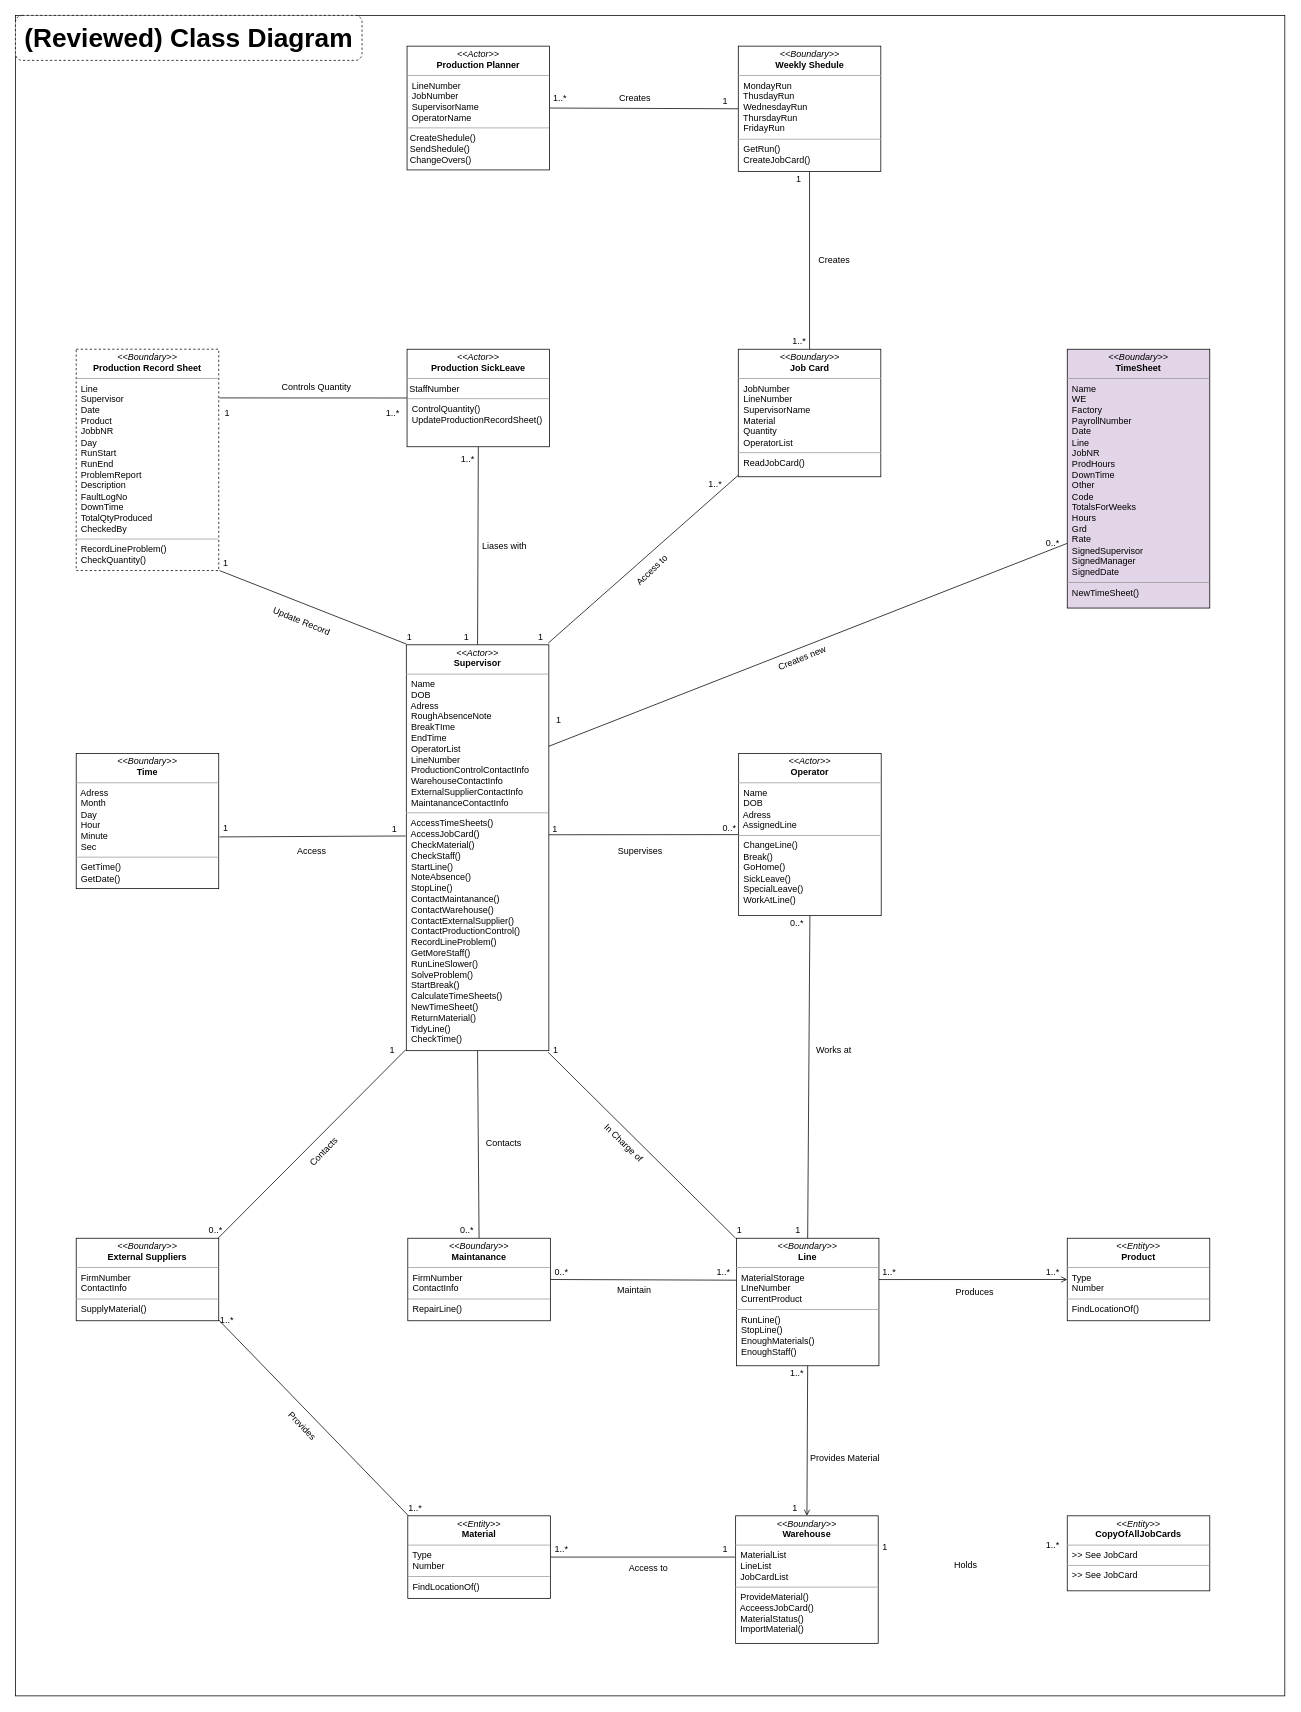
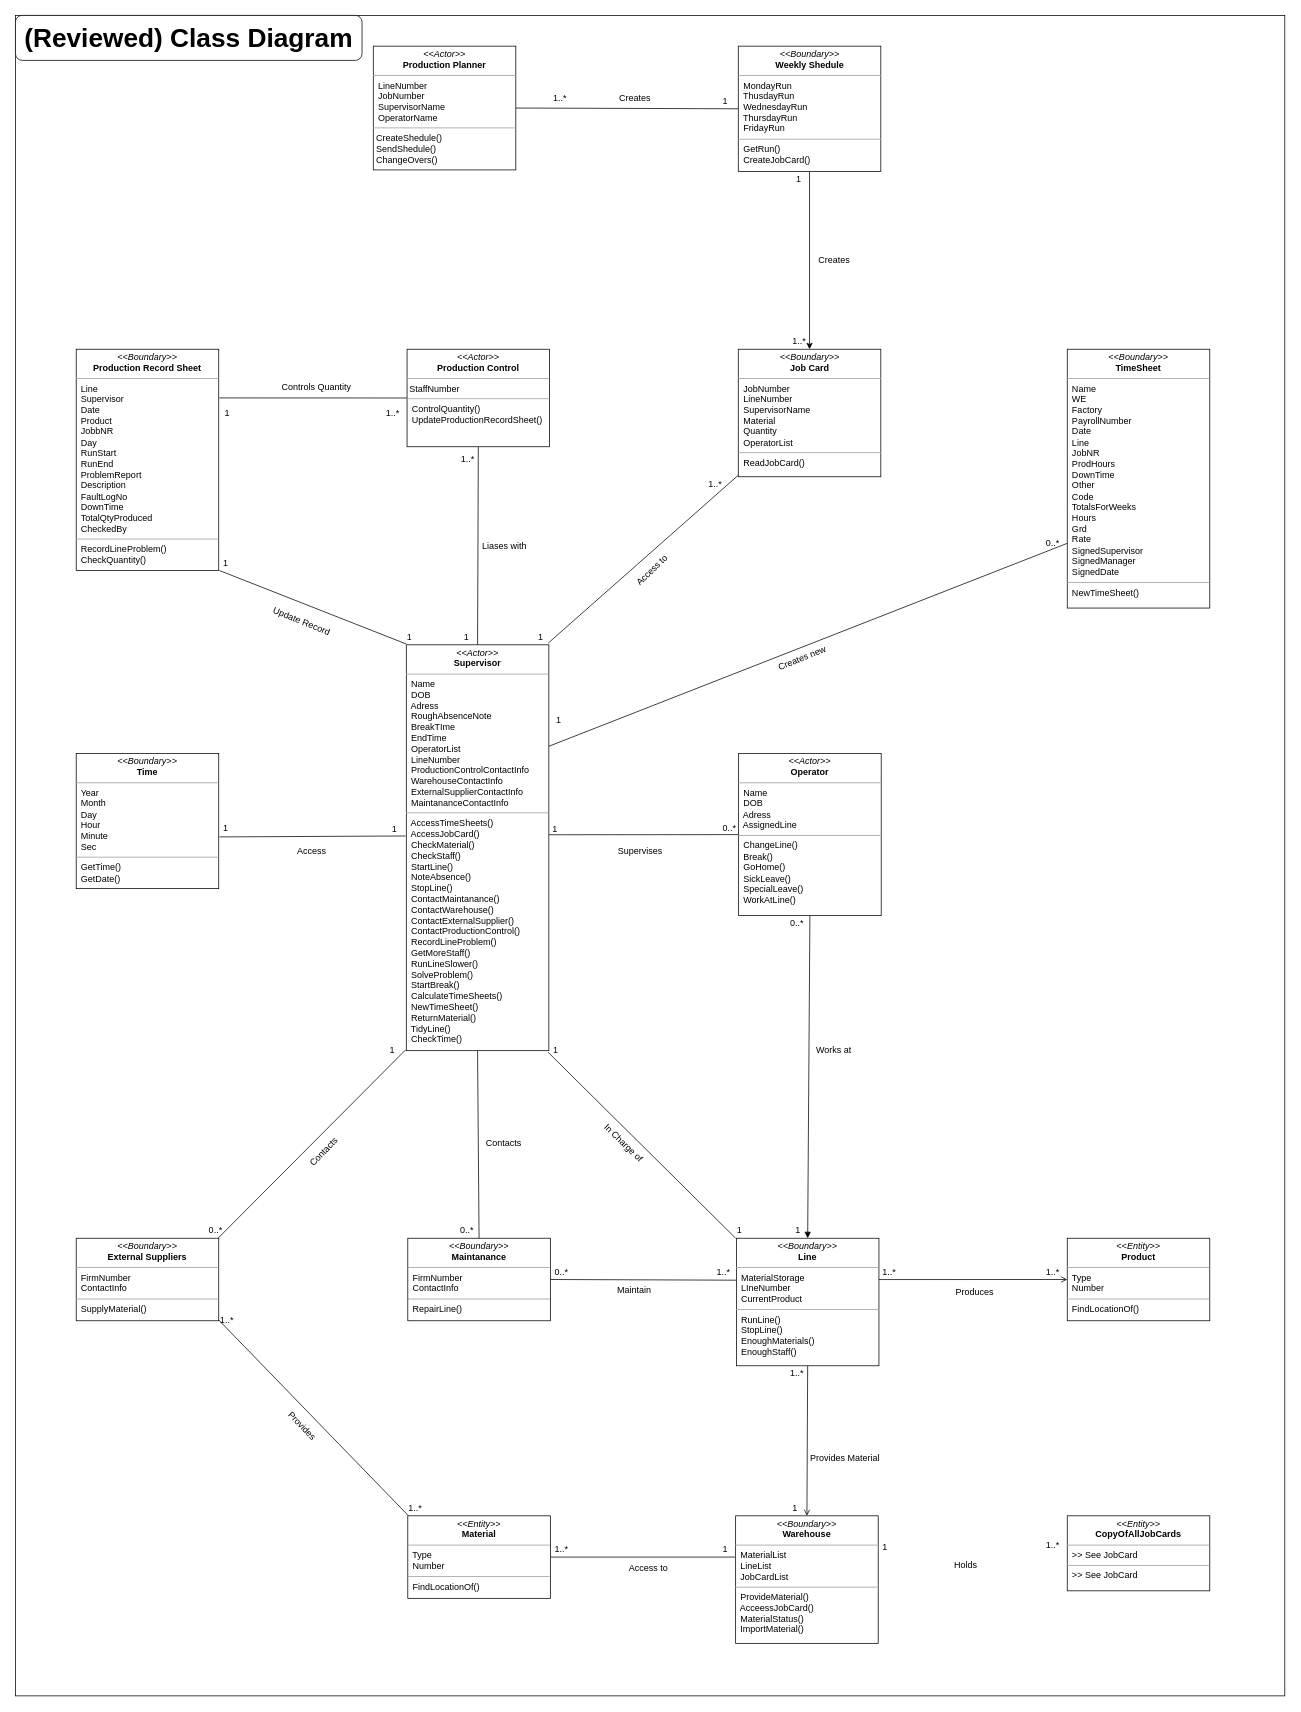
- <mxCell id="59" value="&lt;font style=&quot;font-size: 35px&quot;&gt;&lt;b&gt;&lt;font style=&quot;font-size: 35px&quot;&gt;(Reviewed) Class Diagram &lt;/font&gt;&lt;/b&gt;&lt;/font&gt;" style="rounded=1;whiteSpace=wrap;html=1;dashed=1;" parent="1" vertex="1"><mxGeometry x="20" y="20" width="462" height="60" as="geometry" /></mxCell>
+ <mxCell id="59" value="&lt;font style=&quot;font-size: 35px&quot;&gt;&lt;b&gt;&lt;font style=&quot;font-size: 35px&quot;&gt;(Reviewed) Class Diagram &lt;/font&gt;&lt;/b&gt;&lt;/font&gt;" style="rounded=1;whiteSpace=wrap;html=1;" parent="1" vertex="1"><mxGeometry x="20" y="20" width="462" height="60" as="geometry" /></mxCell>
- <mxCell id="97" value="&lt;p style=&quot;margin: 0px ; margin-top: 4px ; text-align: center&quot;&gt;&lt;i&gt;&amp;lt;&amp;lt;Actor&amp;gt;&amp;gt;&lt;/i&gt;&lt;br&gt;&lt;b&gt;Production Planner&lt;br&gt;&lt;/b&gt;&lt;/p&gt;&lt;hr size=&quot;1&quot;&gt;&amp;nbsp; LineNumber&lt;br&gt;&amp;nbsp; JobNumber&lt;br&gt;&amp;nbsp; SupervisorName&lt;br&gt;&amp;nbsp; OperatorName&lt;br&gt;&lt;hr size=&quot;1&quot;&gt;&lt;p style=&quot;margin: 0px ; margin-left: 4px&quot;&gt;CreateShedule()&lt;/p&gt;&lt;p style=&quot;margin: 0px ; margin-left: 4px&quot;&gt;SendShedule()&lt;/p&gt;&lt;p style=&quot;margin: 0px ; margin-left: 4px&quot;&gt;ChangeOvers()&lt;br&gt;&lt;/p&gt;" style="verticalAlign=top;align=left;overflow=fill;fontSize=12;fontFamily=Helvetica;html=1;" vertex="1" parent="1"><mxGeometry x="542" y="61" width="190" height="165" as="geometry" /></mxCell>
+ <mxCell id="97" value="&lt;p style=&quot;margin: 0px ; margin-top: 4px ; text-align: center&quot;&gt;&lt;i&gt;&amp;lt;&amp;lt;Actor&amp;gt;&amp;gt;&lt;/i&gt;&lt;br&gt;&lt;b&gt;Production Planner&lt;br&gt;&lt;/b&gt;&lt;/p&gt;&lt;hr size=&quot;1&quot;&gt;&amp;nbsp; LineNumber&lt;br&gt;&amp;nbsp; JobNumber&lt;br&gt;&amp;nbsp; SupervisorName&lt;br&gt;&amp;nbsp; OperatorName&lt;br&gt;&lt;hr size=&quot;1&quot;&gt;&lt;p style=&quot;margin: 0px ; margin-left: 4px&quot;&gt;CreateShedule()&lt;/p&gt;&lt;p style=&quot;margin: 0px ; margin-left: 4px&quot;&gt;SendShedule()&lt;/p&gt;&lt;p style=&quot;margin: 0px ; margin-left: 4px&quot;&gt;ChangeOvers()&lt;br&gt;&lt;/p&gt;" style="verticalAlign=top;align=left;overflow=fill;fontSize=12;fontFamily=Helvetica;html=1;" vertex="1" parent="1"><mxGeometry x="497" y="61" width="190" height="165" as="geometry" /></mxCell>
- <mxCell id="33" value="" style="endArrow=none;html=1;entryX=0.5;entryY=0;entryDx=0;entryDy=0;exitX=0.5;exitY=1;exitDx=0;exitDy=0;" parent="1" source="98" target="99" edge="1"><mxGeometry width="50" height="50" relative="1" as="geometry"><mxPoint x="1103.5" y="224.5" as="sourcePoint" /><mxPoint x="1103.5" y="433.5" as="targetPoint" /></mxGeometry></mxCell>
+ <mxCell id="33" value="" style="endArrow=classic;html=1;entryX=0.5;entryY=0;entryDx=0;entryDy=0;exitX=0.5;exitY=1;exitDx=0;exitDy=0;" parent="1" source="98" target="99" edge="1"><mxGeometry width="50" height="50" relative="1" as="geometry"><mxPoint x="1103.5" y="224.5" as="sourcePoint" /><mxPoint x="1103.5" y="433.5" as="targetPoint" /></mxGeometry></mxCell>
- <mxCell id="103" value="&lt;p style=&quot;margin: 0px ; margin-top: 4px ; text-align: center&quot;&gt;&lt;i&gt;&amp;lt;&amp;lt;Actor&amp;gt;&amp;gt;&lt;/i&gt;&lt;br&gt;&lt;b&gt;Production SickLeave&lt;br&gt;&lt;/b&gt;&lt;/p&gt;&lt;hr size=&quot;1&quot;&gt;&amp;nbsp;StaffNumber&lt;br&gt;&lt;hr size=&quot;1&quot;&gt;&amp;nbsp; ControlQuantity()&lt;br&gt;&lt;div&gt;&amp;nbsp; UpdateProductionRecordSheet()&lt;/div&gt;" style="verticalAlign=top;align=left;overflow=fill;fontSize=12;fontFamily=Helvetica;html=1;" vertex="1" parent="1"><mxGeometry x="542" y="465" width="190" height="130" as="geometry" /></mxCell>
+ <mxCell id="103" value="&lt;p style=&quot;margin: 0px ; margin-top: 4px ; text-align: center&quot;&gt;&lt;i&gt;&amp;lt;&amp;lt;Actor&amp;gt;&amp;gt;&lt;/i&gt;&lt;br&gt;&lt;b&gt;Production Control&lt;br&gt;&lt;/b&gt;&lt;/p&gt;&lt;hr size=&quot;1&quot;&gt;&amp;nbsp;StaffNumber&lt;br&gt;&lt;hr size=&quot;1&quot;&gt;&amp;nbsp; ControlQuantity()&lt;br&gt;&lt;div&gt;&amp;nbsp; UpdateProductionRecordSheet()&lt;/div&gt;" style="verticalAlign=top;align=left;overflow=fill;fontSize=12;fontFamily=Helvetica;html=1;" vertex="1" parent="1"><mxGeometry x="542" y="465" width="190" height="130" as="geometry" /></mxCell>
- <mxCell id="104" value="&lt;p style=&quot;margin: 0px ; margin-top: 4px ; text-align: center&quot;&gt;&lt;i&gt;&amp;lt;&amp;lt;Boundary&amp;gt;&amp;gt;&lt;/i&gt;&lt;br&gt;&lt;b&gt;Production Record Sheet&lt;br&gt;&lt;/b&gt;&lt;/p&gt;&lt;hr size=&quot;1&quot;&gt;&amp;nbsp; Line&lt;br&gt;&amp;nbsp; Supervisor&lt;br&gt;&amp;nbsp; Date&lt;br&gt;&lt;div&gt;&amp;nbsp; Product&lt;/div&gt;&lt;div&gt;&amp;nbsp; JobbNR&lt;br&gt;&amp;nbsp; Day&lt;br&gt;&amp;nbsp; RunStart&lt;br&gt;&amp;nbsp; RunEnd&lt;br&gt;&amp;nbsp; ProblemReport&lt;br&gt;&amp;nbsp; Description&lt;br&gt;&amp;nbsp; FaultLogNo&lt;br&gt;&amp;nbsp; DownTime&lt;br&gt;&amp;nbsp; TotalQtyProduced&lt;br&gt;&amp;nbsp; CheckedBy&amp;nbsp; &lt;br&gt;&lt;/div&gt;&lt;hr size=&quot;1&quot;&gt;&amp;nbsp; RecordLineProblem()&lt;br&gt;&amp;nbsp; CheckQuantity()" style="verticalAlign=top;align=left;overflow=fill;fontSize=12;fontFamily=Helvetica;html=1;dashed=1;" vertex="1" parent="1"><mxGeometry x="101" y="465" width="190" height="295" as="geometry" /></mxCell>
+ <mxCell id="104" value="&lt;p style=&quot;margin: 0px ; margin-top: 4px ; text-align: center&quot;&gt;&lt;i&gt;&amp;lt;&amp;lt;Boundary&amp;gt;&amp;gt;&lt;/i&gt;&lt;br&gt;&lt;b&gt;Production Record Sheet&lt;br&gt;&lt;/b&gt;&lt;/p&gt;&lt;hr size=&quot;1&quot;&gt;&amp;nbsp; Line&lt;br&gt;&amp;nbsp; Supervisor&lt;br&gt;&amp;nbsp; Date&lt;br&gt;&lt;div&gt;&amp;nbsp; Product&lt;/div&gt;&lt;div&gt;&amp;nbsp; JobbNR&lt;br&gt;&amp;nbsp; Day&lt;br&gt;&amp;nbsp; RunStart&lt;br&gt;&amp;nbsp; RunEnd&lt;br&gt;&amp;nbsp; ProblemReport&lt;br&gt;&amp;nbsp; Description&lt;br&gt;&amp;nbsp; FaultLogNo&lt;br&gt;&amp;nbsp; DownTime&lt;br&gt;&amp;nbsp; TotalQtyProduced&lt;br&gt;&amp;nbsp; CheckedBy&amp;nbsp; &lt;br&gt;&lt;/div&gt;&lt;hr size=&quot;1&quot;&gt;&amp;nbsp; RecordLineProblem()&lt;br&gt;&amp;nbsp; CheckQuantity()" style="verticalAlign=top;align=left;overflow=fill;fontSize=12;fontFamily=Helvetica;html=1;" vertex="1" parent="1"><mxGeometry x="101" y="465" width="190" height="295" as="geometry" /></mxCell>
- <mxCell id="106" value="&lt;p style=&quot;margin: 0px ; margin-top: 4px ; text-align: center&quot;&gt;&lt;i&gt;&amp;lt;&amp;lt;Boundary&amp;gt;&amp;gt;&lt;/i&gt;&lt;br&gt;&lt;b&gt;TimeSheet&lt;br&gt;&lt;/b&gt;&lt;/p&gt;&lt;hr size=&quot;1&quot;&gt;&amp;nbsp; Name&lt;br&gt;&amp;nbsp; WE&lt;br&gt;&amp;nbsp; Factory&lt;br&gt;&amp;nbsp; PayrollNumber&lt;br&gt;&amp;nbsp; Date&lt;br&gt;&lt;div&gt;&amp;nbsp; Line&lt;/div&gt;&lt;div&gt;&amp;nbsp; JobNR&lt;br&gt;&amp;nbsp; ProdHours&lt;br&gt;&amp;nbsp; DownTime&lt;br&gt;&amp;nbsp; Other&lt;br&gt;&amp;nbsp; Code&lt;br&gt;&amp;nbsp; TotalsForWeeks&lt;br&gt;&amp;nbsp; Hours&lt;br&gt;&amp;nbsp; Grd&lt;br&gt;&amp;nbsp; Rate&lt;br&gt;&amp;nbsp; SignedSupervisor&lt;br&gt;&amp;nbsp; SignedManager&lt;/div&gt;&lt;div&gt;&amp;nbsp; SignedDate&lt;/div&gt;&lt;hr size=&quot;1&quot;&gt;&amp;nbsp; NewTimeSheet()" style="verticalAlign=top;align=left;overflow=fill;fontSize=12;fontFamily=Helvetica;html=1;fillColor=#e1d5e7;" vertex="1" parent="1"><mxGeometry x="1422" y="465" width="190" height="345" as="geometry" /></mxCell>
+ <mxCell id="106" value="&lt;p style=&quot;margin: 0px ; margin-top: 4px ; text-align: center&quot;&gt;&lt;i&gt;&amp;lt;&amp;lt;Boundary&amp;gt;&amp;gt;&lt;/i&gt;&lt;br&gt;&lt;b&gt;TimeSheet&lt;br&gt;&lt;/b&gt;&lt;/p&gt;&lt;hr size=&quot;1&quot;&gt;&amp;nbsp; Name&lt;br&gt;&amp;nbsp; WE&lt;br&gt;&amp;nbsp; Factory&lt;br&gt;&amp;nbsp; PayrollNumber&lt;br&gt;&amp;nbsp; Date&lt;br&gt;&lt;div&gt;&amp;nbsp; Line&lt;/div&gt;&lt;div&gt;&amp;nbsp; JobNR&lt;br&gt;&amp;nbsp; ProdHours&lt;br&gt;&amp;nbsp; DownTime&lt;br&gt;&amp;nbsp; Other&lt;br&gt;&amp;nbsp; Code&lt;br&gt;&amp;nbsp; TotalsForWeeks&lt;br&gt;&amp;nbsp; Hours&lt;br&gt;&amp;nbsp; Grd&lt;br&gt;&amp;nbsp; Rate&lt;br&gt;&amp;nbsp; SignedSupervisor&lt;br&gt;&amp;nbsp; SignedManager&lt;/div&gt;&lt;div&gt;&amp;nbsp; SignedDate&lt;/div&gt;&lt;hr size=&quot;1&quot;&gt;&amp;nbsp; NewTimeSheet()" style="verticalAlign=top;align=left;overflow=fill;fontSize=12;fontFamily=Helvetica;html=1;" vertex="1" parent="1"><mxGeometry x="1422" y="465" width="190" height="345" as="geometry" /></mxCell>
- <mxCell id="105" value="&lt;p style=&quot;margin: 0px ; margin-top: 4px ; text-align: center&quot;&gt;&lt;i&gt;&amp;lt;&amp;lt;Boundary&amp;gt;&amp;gt;&lt;/i&gt;&lt;br&gt;&lt;b&gt;Time&lt;br&gt;&lt;/b&gt;&lt;/p&gt;&lt;hr size=&quot;1&quot;&gt;&amp;nbsp; Adress&lt;br&gt;&amp;nbsp; Month&lt;br&gt;&amp;nbsp; Day&lt;br&gt;&amp;nbsp; Hour&lt;br&gt;&amp;nbsp; Minute&lt;br&gt;&amp;nbsp; Sec&lt;br&gt;&lt;hr size=&quot;1&quot;&gt;&amp;nbsp; GetTime()&lt;br&gt;&amp;nbsp; GetDate()" style="verticalAlign=top;align=left;overflow=fill;fontSize=12;fontFamily=Helvetica;html=1;" vertex="1" parent="1"><mxGeometry x="101" y="1004" width="190" height="180" as="geometry" /></mxCell>
+ <mxCell id="105" value="&lt;p style=&quot;margin: 0px ; margin-top: 4px ; text-align: center&quot;&gt;&lt;i&gt;&amp;lt;&amp;lt;Boundary&amp;gt;&amp;gt;&lt;/i&gt;&lt;br&gt;&lt;b&gt;Time&lt;br&gt;&lt;/b&gt;&lt;/p&gt;&lt;hr size=&quot;1&quot;&gt;&amp;nbsp; Year&lt;br&gt;&amp;nbsp; Month&lt;br&gt;&amp;nbsp; Day&lt;br&gt;&amp;nbsp; Hour&lt;br&gt;&amp;nbsp; Minute&lt;br&gt;&amp;nbsp; Sec&lt;br&gt;&lt;hr size=&quot;1&quot;&gt;&amp;nbsp; GetTime()&lt;br&gt;&amp;nbsp; GetDate()" style="verticalAlign=top;align=left;overflow=fill;fontSize=12;fontFamily=Helvetica;html=1;" vertex="1" parent="1"><mxGeometry x="101" y="1004" width="190" height="180" as="geometry" /></mxCell>
- <mxCell id="17" value="" style="endArrow=none;html=1;entryX=0.5;entryY=0;entryDx=0;entryDy=0;exitX=0.5;exitY=1;exitDx=0;exitDy=0;" parent="1" source="107" target="109" edge="1"><mxGeometry width="50" height="50" relative="1" as="geometry"><mxPoint x="1238.5" y="1287.5" as="sourcePoint" /><mxPoint x="1238.5" y="1507.5" as="targetPoint" /></mxGeometry></mxCell>
+ <mxCell id="17" value="" style="endArrow=block;html=1;entryX=0.5;entryY=0;entryDx=0;entryDy=0;exitX=0.5;exitY=1;exitDx=0;exitDy=0;" parent="1" source="107" target="109" edge="1"><mxGeometry width="50" height="50" relative="1" as="geometry"><mxPoint x="1238.5" y="1287.5" as="sourcePoint" /><mxPoint x="1238.5" y="1507.5" as="targetPoint" /></mxGeometry></mxCell>
